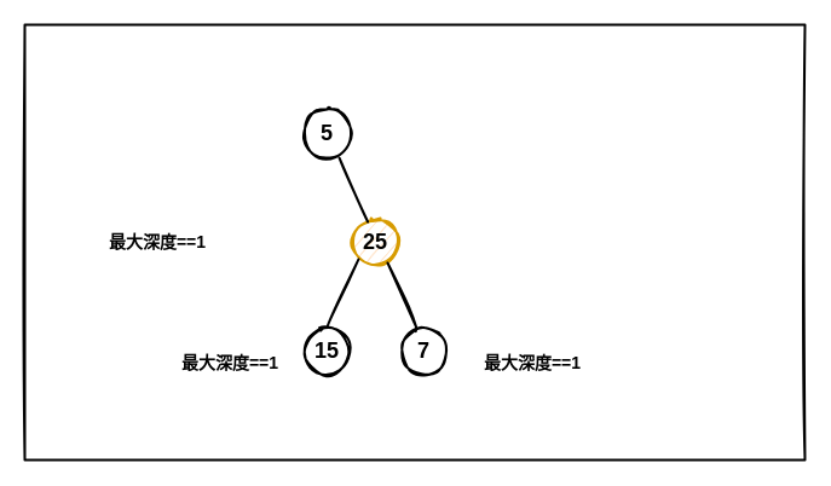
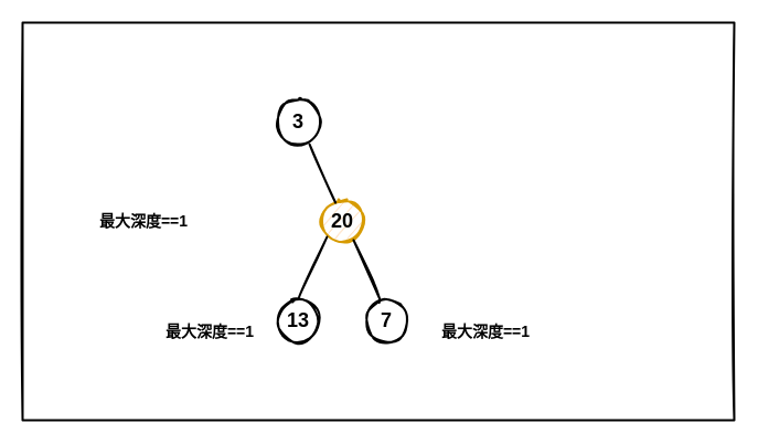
- <mxCell id="3" value="&lt;font style=&quot;font-size: 18px&quot;&gt;&lt;b&gt;5&lt;/b&gt;&lt;/font&gt;" style="ellipse;whiteSpace=wrap;html=1;aspect=fixed;strokeWidth=2;sketch=1;" parent="1" vertex="1"><mxGeometry x="250" y="90" width="40" height="40" as="geometry" /></mxCell>
+ <mxCell id="3" value="&lt;font style=&quot;font-size: 18px&quot;&gt;&lt;b&gt;3&lt;/b&gt;&lt;/font&gt;" style="ellipse;whiteSpace=wrap;html=1;aspect=fixed;strokeWidth=2;sketch=1;" parent="1" vertex="1"><mxGeometry x="250" y="90" width="40" height="40" as="geometry" /></mxCell>
- <mxCell id="4" value="&lt;font style=&quot;font-size: 18px&quot;&gt;&lt;b&gt;25&lt;/b&gt;&lt;/font&gt;" style="ellipse;whiteSpace=wrap;html=1;aspect=fixed;strokeWidth=2;sketch=1;fillColor=#ffe6cc;strokeColor=#d79b00;" parent="1" vertex="1"><mxGeometry x="290" y="180" width="40" height="40" as="geometry" /></mxCell>
+ <mxCell id="4" value="&lt;font style=&quot;font-size: 18px&quot;&gt;&lt;b&gt;20&lt;/b&gt;&lt;/font&gt;" style="ellipse;whiteSpace=wrap;html=1;aspect=fixed;strokeWidth=2;sketch=1;fillColor=#ffe6cc;strokeColor=#d79b00;" parent="1" vertex="1"><mxGeometry x="290" y="180" width="40" height="40" as="geometry" /></mxCell>
- <mxCell id="5" value="&lt;font style=&quot;font-size: 18px&quot;&gt;&lt;b&gt;15&lt;/b&gt;&lt;/font&gt;" style="ellipse;whiteSpace=wrap;html=1;aspect=fixed;strokeWidth=2;sketch=1;" parent="1" vertex="1"><mxGeometry x="250" y="270" width="40" height="40" as="geometry" /></mxCell>
+ <mxCell id="5" value="&lt;font style=&quot;font-size: 18px&quot;&gt;&lt;b&gt;13&lt;/b&gt;&lt;/font&gt;" style="ellipse;whiteSpace=wrap;html=1;aspect=fixed;strokeWidth=2;sketch=1;" parent="1" vertex="1"><mxGeometry x="250" y="270" width="40" height="40" as="geometry" /></mxCell>
